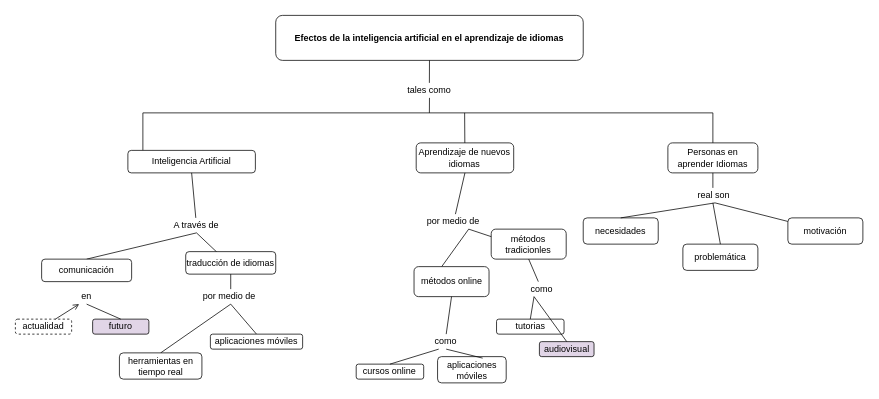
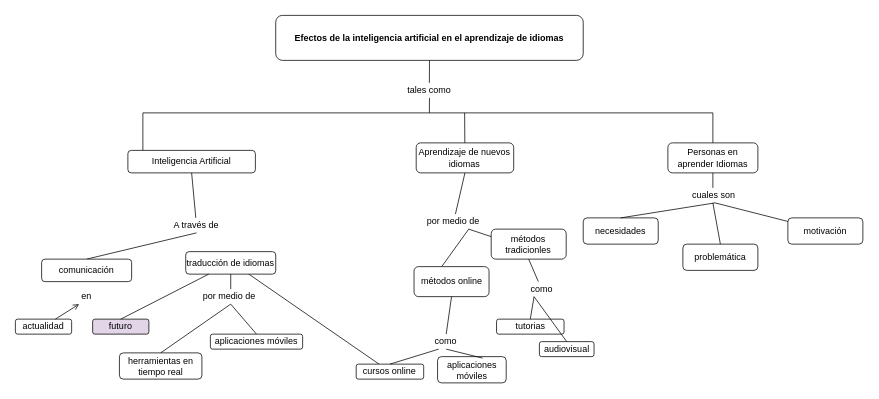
- <mxCell id="48" value="real son&amp;nbsp;" style="text;html=1;strokeColor=none;fillColor=none;align=center;verticalAlign=middle;whiteSpace=wrap;rounded=0;" vertex="1" parent="1"><mxGeometry x="917.88" y="250" width="70" height="20" as="geometry" /></mxCell>
+ <mxCell id="48" value="cuales son&amp;nbsp;" style="text;html=1;strokeColor=none;fillColor=none;align=center;verticalAlign=middle;whiteSpace=wrap;rounded=0;" vertex="1" parent="1"><mxGeometry x="917.88" y="250" width="70" height="20" as="geometry" /></mxCell>
- <mxCell id="8" value="" style="endArrow=none;html=1;exitX=0.345;exitY=0.019;exitDx=0;exitDy=0;exitPerimeter=0;entryX=0.5;entryY=1;entryDx=0;entryDy=0;" edge="1" parent="1" source="9" target="10"><mxGeometry width="50" height="50" relative="1" as="geometry"><mxPoint x="330" y="320" as="sourcePoint" /><mxPoint x="280" y="320" as="targetPoint" /></mxGeometry></mxCell>
+ <mxCell id="8" value="" style="endArrow=none;html=1;exitX=0.345;exitY=0.019;exitDx=0;exitDy=0;exitPerimeter=0;" edge="1" parent="1" source="9" target="25"><mxGeometry width="50" height="50" relative="1" as="geometry"><mxPoint x="330" y="320" as="sourcePoint" /><mxPoint x="280" y="320" as="targetPoint" /></mxGeometry></mxCell>
- <mxCell id="39" value="" style="endArrow=none;html=1;entryX=0.5;entryY=1;entryDx=0;entryDy=0;exitX=0.5;exitY=0;exitDx=0;exitDy=0;" edge="1" parent="1" source="37" target="35"><mxGeometry width="50" height="50" relative="1" as="geometry"><mxPoint x="105" y="565" as="sourcePoint" /><mxPoint x="155" y="515" as="targetPoint" /></mxGeometry></mxCell>
+ <mxCell id="39" value="" style="endArrow=none;html=1;exitX=0.5;exitY=0;exitDx=0;exitDy=0;" edge="1" parent="1" source="37" target="9"><mxGeometry width="50" height="50" relative="1" as="geometry"><mxPoint x="105" y="565" as="sourcePoint" /><mxPoint x="155" y="515" as="targetPoint" /></mxGeometry></mxCell>
- <mxCell id="36" value="actualidad" style="rounded=1;whiteSpace=wrap;html=1;dashed=1;" vertex="1" parent="1"><mxGeometry x="20" y="425" width="75" height="20" as="geometry" /></mxCell>
+ <mxCell id="36" value="actualidad" style="rounded=1;whiteSpace=wrap;html=1;" vertex="1" parent="1"><mxGeometry x="20" y="425" width="75" height="20" as="geometry" /></mxCell>
- <mxCell id="33" value="audiovisual" style="rounded=1;whiteSpace=wrap;html=1;fillColor=#e1d5e7;" vertex="1" parent="1"><mxGeometry x="718.7" y="455" width="72.86" height="20" as="geometry" /></mxCell>
+ <mxCell id="33" value="audiovisual" style="rounded=1;whiteSpace=wrap;html=1;" vertex="1" parent="1"><mxGeometry x="718.7" y="455" width="72.86" height="20" as="geometry" /></mxCell>
